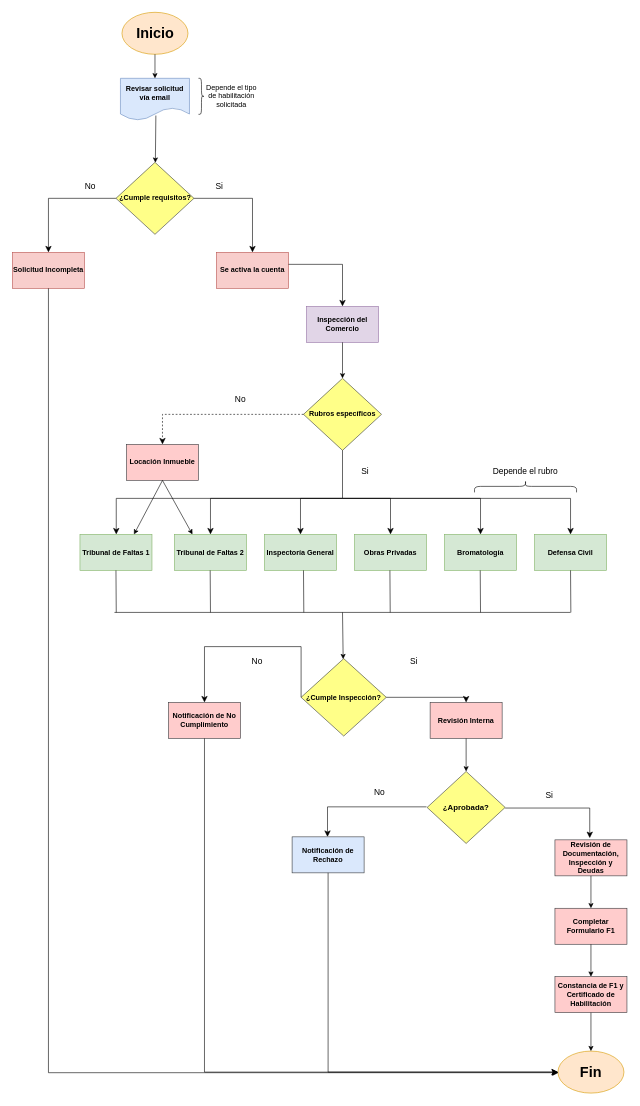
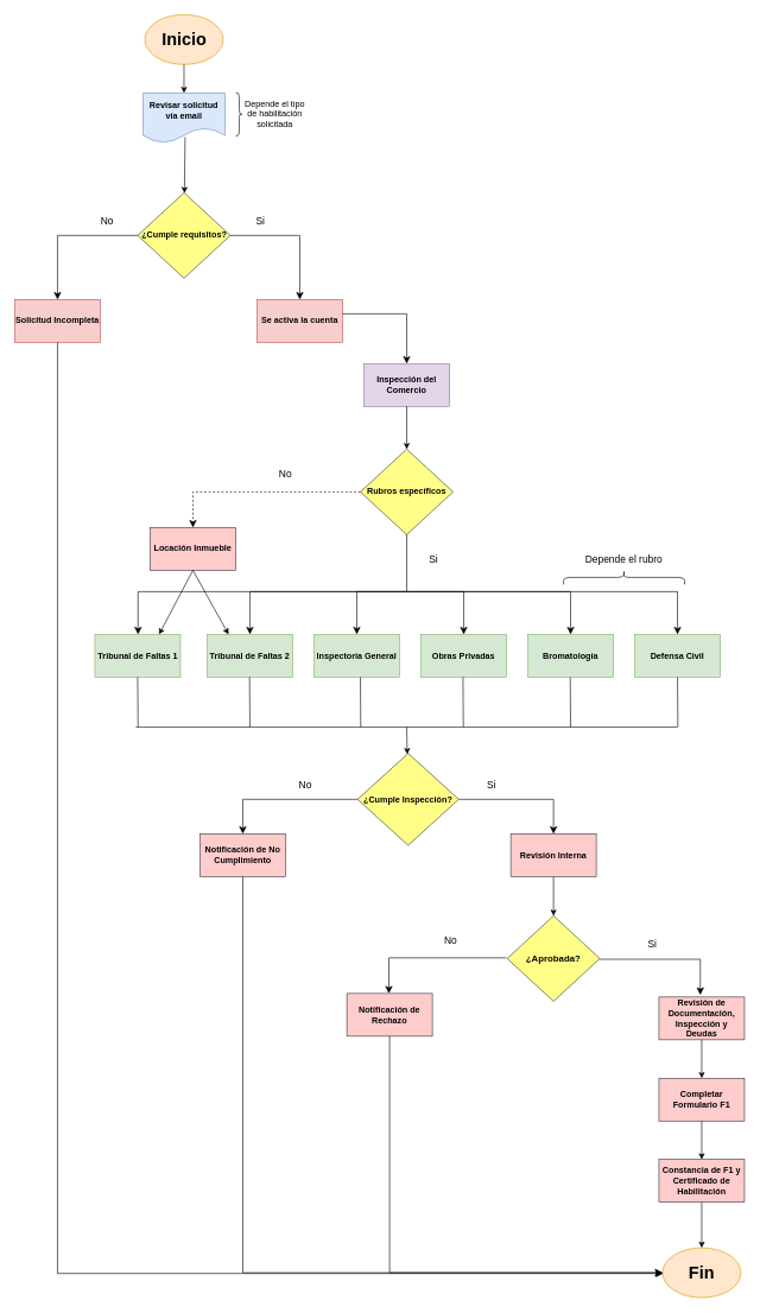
- <mxCell id="40" value="&lt;b&gt;&lt;font color=&quot;#000000&quot;&gt;¿Cumple Inspección?&lt;/font&gt;&lt;/b&gt;" style="rhombus;whiteSpace=wrap;html=1;fillColor=#ffff88;strokeColor=#36393d;" vertex="1" parent="1"><mxGeometry x="501" y="1097" width="142" height="129" as="geometry" /></mxCell>
+ <mxCell id="40" value="&lt;b&gt;&lt;font color=&quot;#000000&quot;&gt;¿Cumple Inspección?&lt;/font&gt;&lt;/b&gt;" style="rhombus;whiteSpace=wrap;html=1;fillColor=#ffff88;strokeColor=#36393d;" vertex="1" parent="1"><mxGeometry x="501" y="1057" width="142" height="129" as="geometry" /></mxCell>
- <mxCell id="61" value="&lt;b&gt;&lt;font color=&quot;#000000&quot;&gt;Notificación de Rechazo&lt;/font&gt;&lt;/b&gt;" style="rounded=0;whiteSpace=wrap;html=1;fillColor=#dae8fc;strokeColor=#36393d;" vertex="1" parent="1"><mxGeometry x="486" y="1394" width="120" height="60" as="geometry" /></mxCell>
+ <mxCell id="61" value="&lt;b&gt;&lt;font color=&quot;#000000&quot;&gt;Notificación de Rechazo&lt;/font&gt;&lt;/b&gt;" style="rounded=0;whiteSpace=wrap;html=1;fillColor=#ffcccc;strokeColor=#36393d;" vertex="1" parent="1"><mxGeometry x="486" y="1394" width="120" height="60" as="geometry" /></mxCell>
